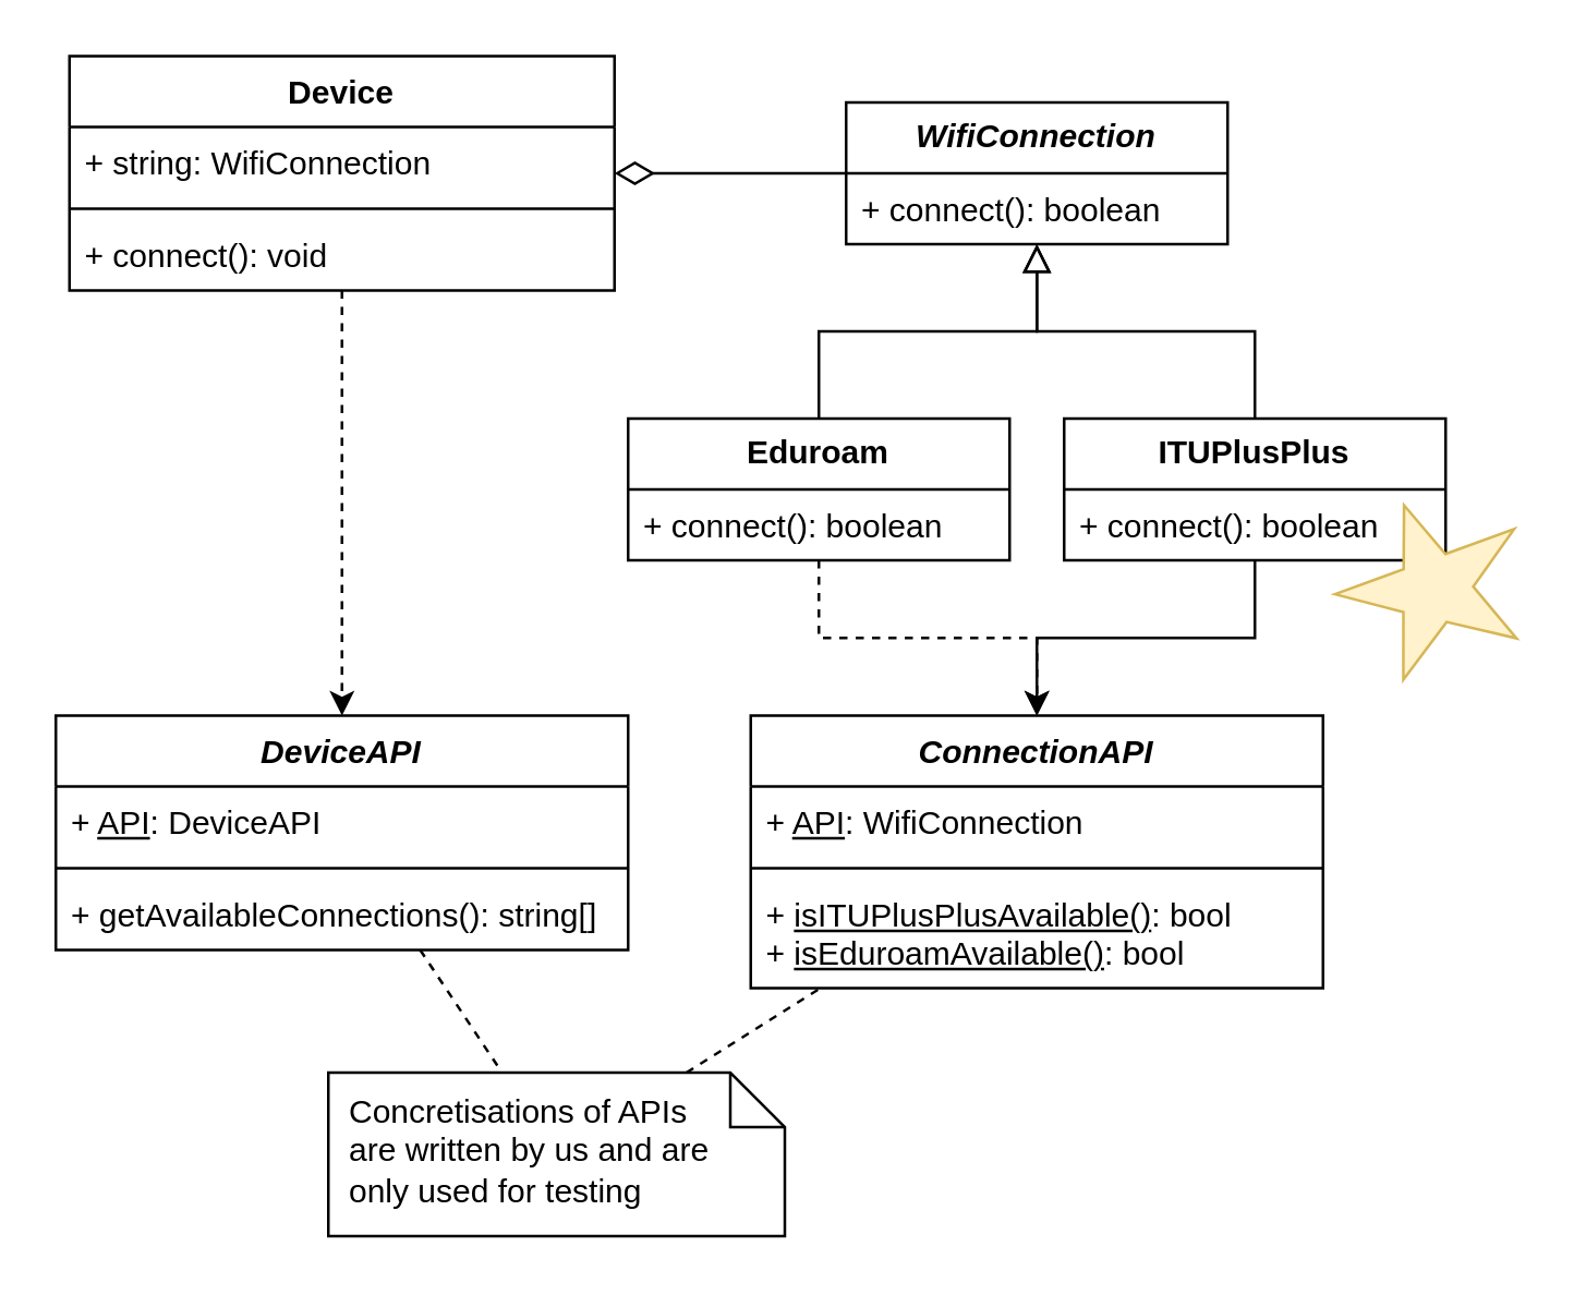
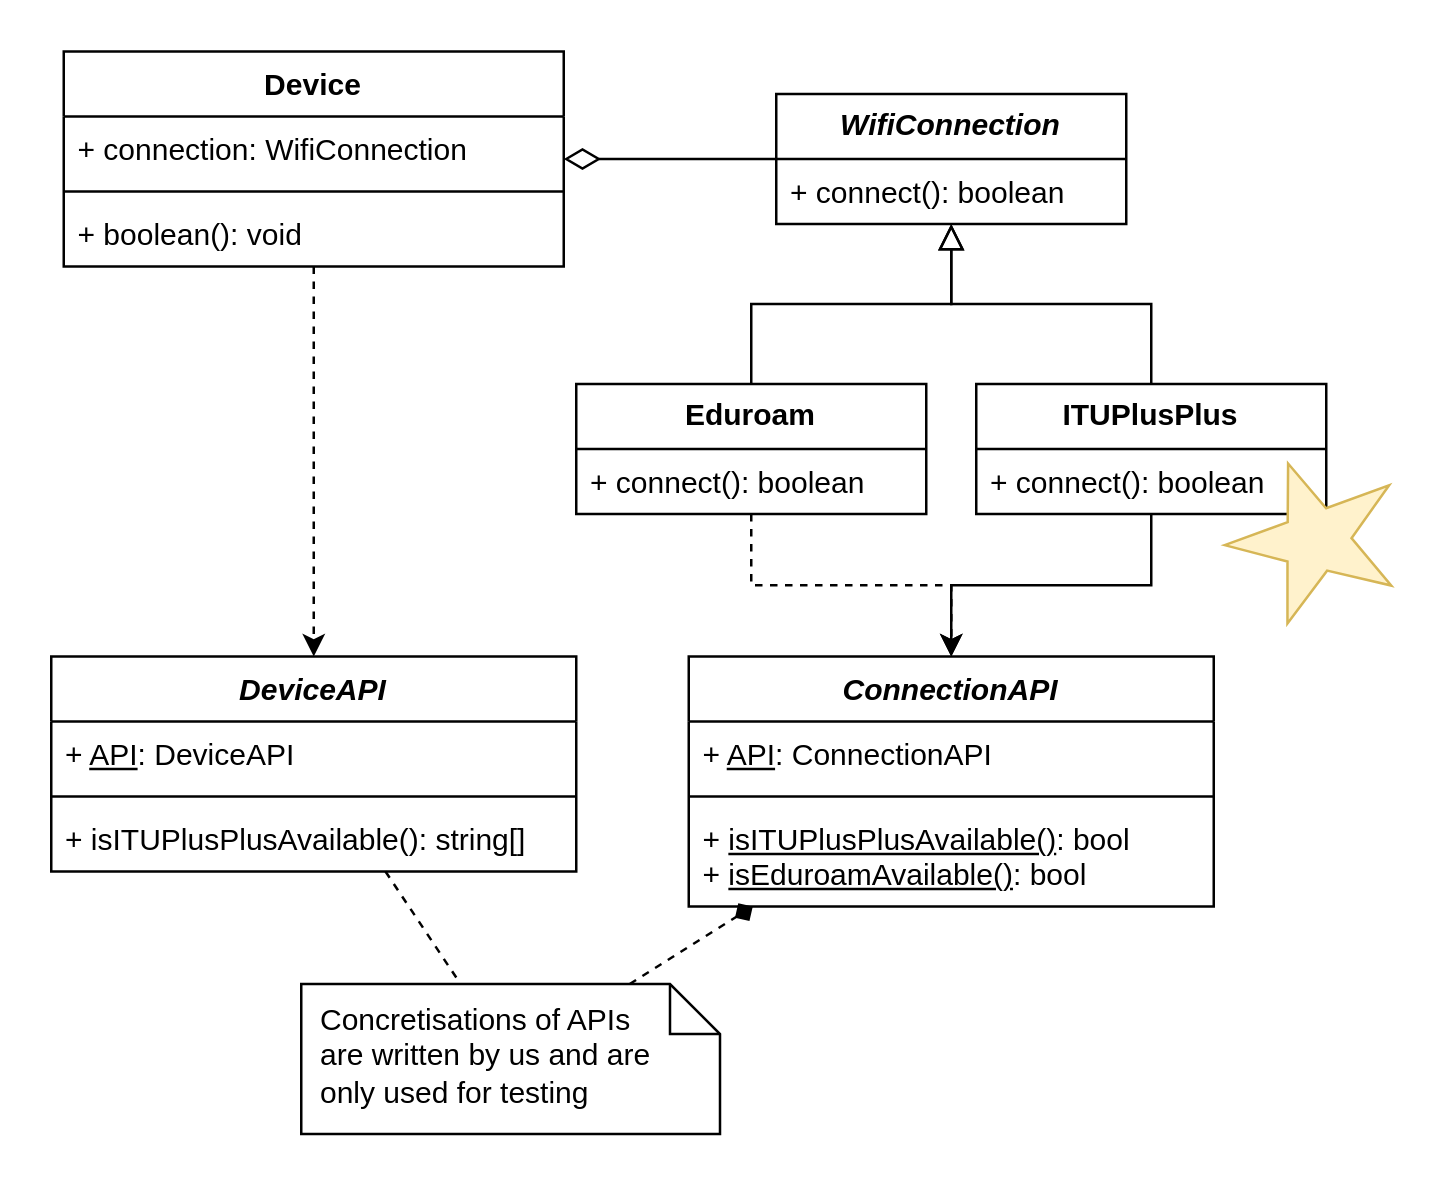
- <mxCell id="15" value="+ string: WifiConnection" style="text;strokeColor=none;fillColor=none;align=left;verticalAlign=top;spacingLeft=4;spacingRight=4;overflow=hidden;rotatable=0;points=[[0,0.5],[1,0.5]];portConstraint=eastwest;whiteSpace=wrap;html=1;fontFamily=Helvetica;" parent="14" vertex="1"><mxGeometry y="26" width="200" height="26" as="geometry" /></mxCell>
+ <mxCell id="15" value="+ connection: WifiConnection" style="text;strokeColor=none;fillColor=none;align=left;verticalAlign=top;spacingLeft=4;spacingRight=4;overflow=hidden;rotatable=0;points=[[0,0.5],[1,0.5]];portConstraint=eastwest;whiteSpace=wrap;html=1;fontFamily=Helvetica;" parent="14" vertex="1"><mxGeometry y="26" width="200" height="26" as="geometry" /></mxCell>
- <mxCell id="17" value="+ connect(): void" style="text;strokeColor=none;fillColor=none;align=left;verticalAlign=top;spacingLeft=4;spacingRight=4;overflow=hidden;rotatable=0;points=[[0,0.5],[1,0.5]];portConstraint=eastwest;whiteSpace=wrap;html=1;fontFamily=Helvetica;" parent="14" vertex="1"><mxGeometry y="60" width="200" height="26" as="geometry" /></mxCell>
+ <mxCell id="17" value="+ boolean(): void" style="text;strokeColor=none;fillColor=none;align=left;verticalAlign=top;spacingLeft=4;spacingRight=4;overflow=hidden;rotatable=0;points=[[0,0.5],[1,0.5]];portConstraint=eastwest;whiteSpace=wrap;html=1;fontFamily=Helvetica;" parent="14" vertex="1"><mxGeometry y="60" width="200" height="26" as="geometry" /></mxCell>
- <mxCell id="27" value="+ &lt;u&gt;API&lt;/u&gt;: WifiConnection" style="text;strokeColor=none;fillColor=none;align=left;verticalAlign=top;spacingLeft=4;spacingRight=4;overflow=hidden;rotatable=0;points=[[0,0.5],[1,0.5]];portConstraint=eastwest;whiteSpace=wrap;html=1;fontFamily=Helvetica;" vertex="1" parent="26"><mxGeometry y="26" width="210" height="26" as="geometry" /></mxCell>
+ <mxCell id="27" value="+ &lt;u&gt;API&lt;/u&gt;: ConnectionAPI" style="text;strokeColor=none;fillColor=none;align=left;verticalAlign=top;spacingLeft=4;spacingRight=4;overflow=hidden;rotatable=0;points=[[0,0.5],[1,0.5]];portConstraint=eastwest;whiteSpace=wrap;html=1;fontFamily=Helvetica;" vertex="1" parent="26"><mxGeometry y="26" width="210" height="26" as="geometry" /></mxCell>
- <mxCell id="5" value="+&amp;nbsp;getAvailableConnections(): string[]" style="text;strokeColor=none;fillColor=none;align=left;verticalAlign=top;spacingLeft=4;spacingRight=4;overflow=hidden;rotatable=0;points=[[0,0.5],[1,0.5]];portConstraint=eastwest;whiteSpace=wrap;html=1;fontFamily=Helvetica;" vertex="1" parent="2"><mxGeometry y="60" width="210" height="26" as="geometry" /></mxCell>
+ <mxCell id="5" value="+&amp;nbsp;isITUPlusPlusAvailable(): string[]" style="text;strokeColor=none;fillColor=none;align=left;verticalAlign=top;spacingLeft=4;spacingRight=4;overflow=hidden;rotatable=0;points=[[0,0.5],[1,0.5]];portConstraint=eastwest;whiteSpace=wrap;html=1;fontFamily=Helvetica;" vertex="1" parent="2"><mxGeometry y="60" width="210" height="26" as="geometry" /></mxCell>
- <mxCell id="23" style="rounded=0;hachureGap=4;orthogonalLoop=1;jettySize=auto;html=1;fontFamily=Helvetica;dashed=1;endArrow=none;startFill=0;" parent="1" source="24" target="26" edge="1"><mxGeometry relative="1" as="geometry"><mxPoint x="337.917" y="333" as="targetPoint" /></mxGeometry></mxCell>
+ <mxCell id="23" style="rounded=0;hachureGap=4;orthogonalLoop=1;jettySize=auto;html=1;fontFamily=Helvetica;dashed=1;endArrow=diamond;startFill=0;" parent="1" source="24" target="26" edge="1"><mxGeometry relative="1" as="geometry"><mxPoint x="337.917" y="333" as="targetPoint" /></mxGeometry></mxCell>
